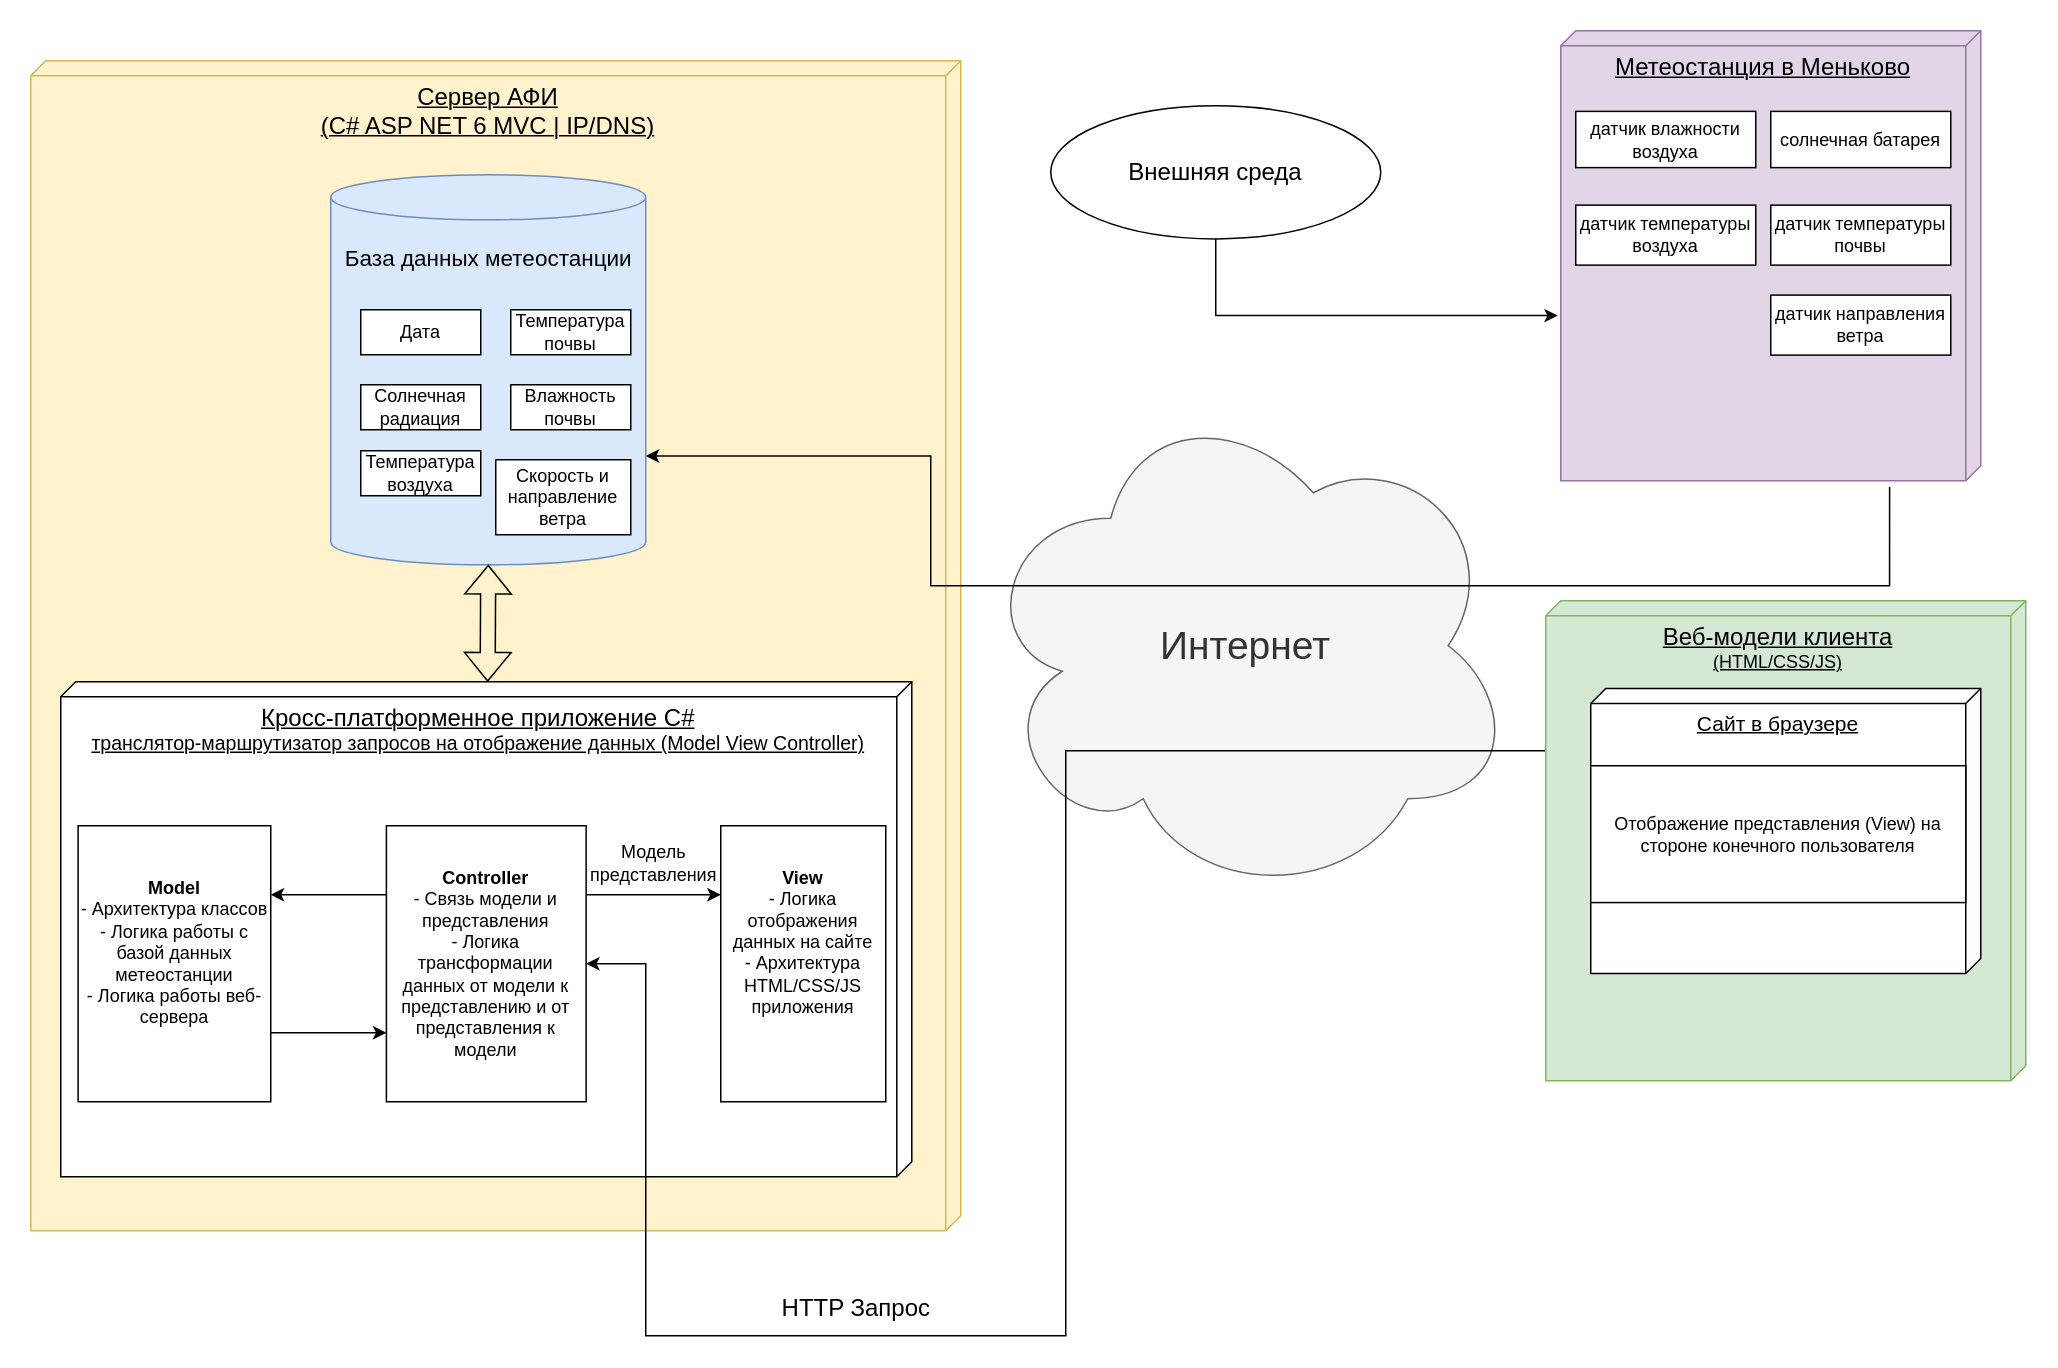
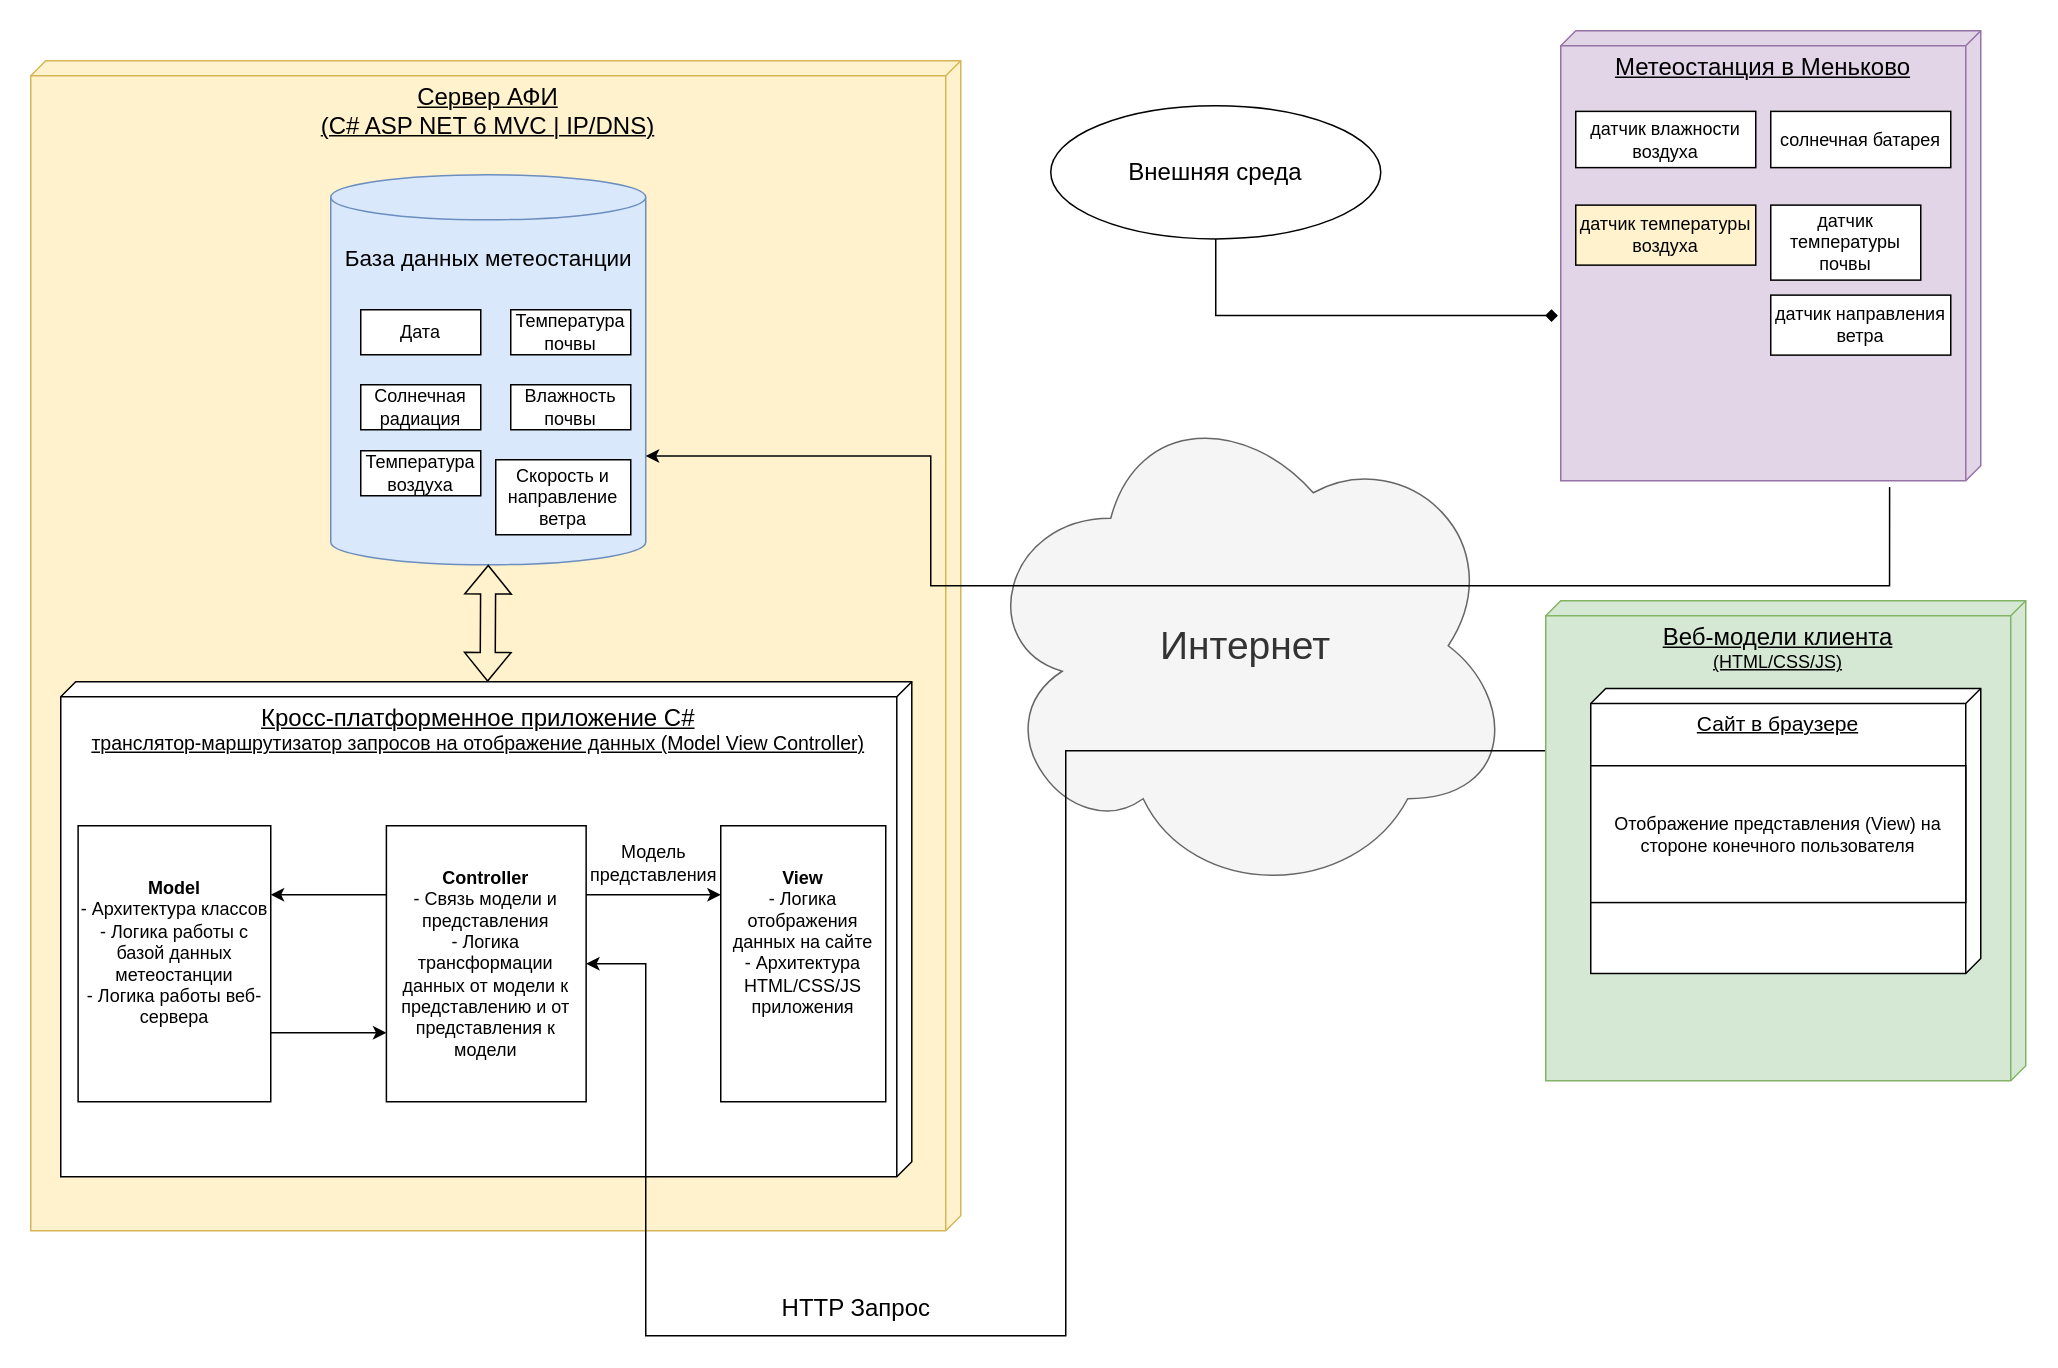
- <mxCell id="29" value="датчик температуры воздуха" style="whiteSpace=wrap;html=1;" parent="25" vertex="1"><mxGeometry x="10" y="116.25" width="120" height="40" as="geometry" /></mxCell>
+ <mxCell id="29" value="датчик температуры воздуха" style="whiteSpace=wrap;html=1;fillColor=#fff2cc;" parent="25" vertex="1"><mxGeometry x="10" y="116.25" width="120" height="40" as="geometry" /></mxCell>
- <mxCell id="28" value="датчик температуры почвы" style="whiteSpace=wrap;html=1;" parent="25" vertex="1"><mxGeometry x="140" y="116.25" width="120" height="40" as="geometry" /></mxCell>
+ <mxCell id="28" value="датчик температуры почвы" style="whiteSpace=wrap;html=1;" parent="25" vertex="1"><mxGeometry x="140" y="116.25" width="100" height="50" as="geometry" /></mxCell>
- <mxCell id="23" value="" style="edgeStyle=orthogonalEdgeStyle;rounded=0;orthogonalLoop=1;jettySize=auto;html=1;entryX=0.633;entryY=1.007;entryDx=0;entryDy=0;entryPerimeter=0;" parent="1" source="24" target="26" edge="1"><mxGeometry relative="1" as="geometry"><Array as="points"><mxPoint x="810" y="210" /></Array></mxGeometry></mxCell>
+ <mxCell id="23" value="" style="edgeStyle=orthogonalEdgeStyle;rounded=0;orthogonalLoop=1;jettySize=auto;html=1;entryX=0.633;entryY=1.007;entryDx=0;entryDy=0;entryPerimeter=0;endArrow=diamond;" parent="1" source="24" target="26" edge="1"><mxGeometry relative="1" as="geometry"><Array as="points"><mxPoint x="810" y="210" /></Array></mxGeometry></mxCell>
